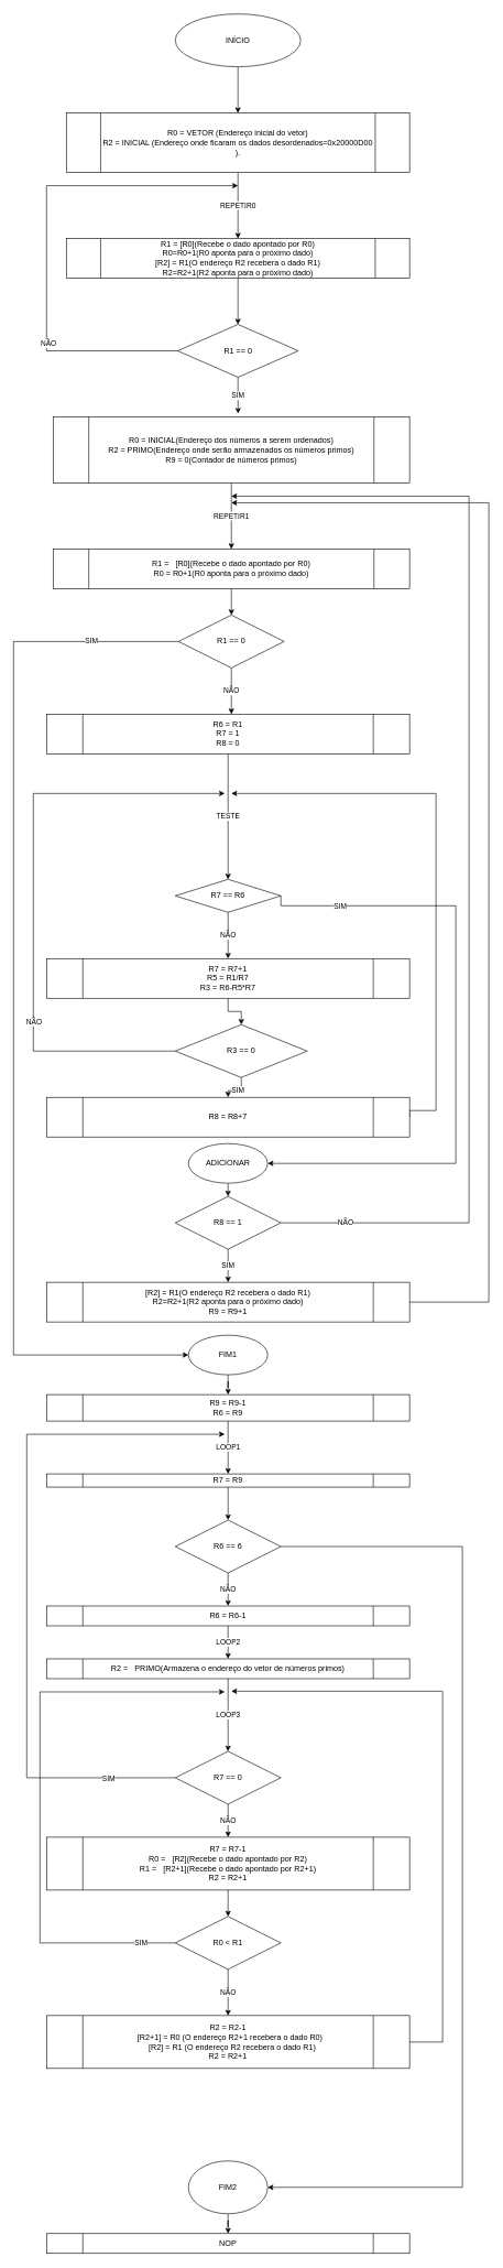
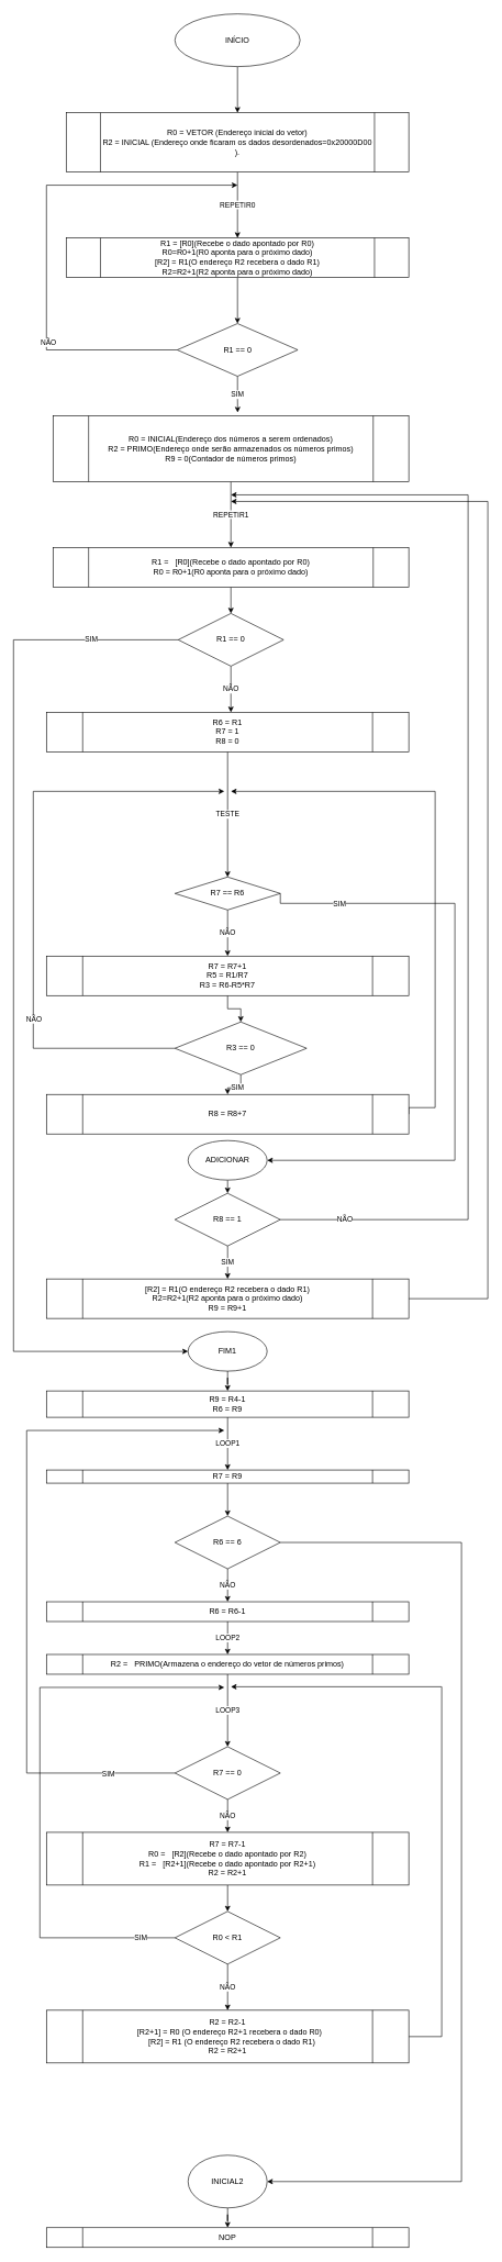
- <mxCell id="45" value="R9 = R9-1&lt;br&gt;R6 = R9" style="shape=process;whiteSpace=wrap;html=1;backgroundOutline=1;" vertex="1" parent="1"><mxGeometry x="70" y="2110" width="550" height="40" as="geometry" /></mxCell>
+ <mxCell id="45" value="R9 = R4-1&lt;br&gt;R6 = R9" style="shape=process;whiteSpace=wrap;html=1;backgroundOutline=1;" vertex="1" parent="1"><mxGeometry x="70" y="2110" width="550" height="40" as="geometry" /></mxCell>
- <mxCell id="68" value="FIM2" style="ellipse;whiteSpace=wrap;html=1;" vertex="1" parent="1"><mxGeometry x="285" y="3270" width="120" height="80" as="geometry" /></mxCell>
+ <mxCell id="68" value="INICIAL2" style="ellipse;whiteSpace=wrap;html=1;" vertex="1" parent="1"><mxGeometry x="285" y="3270" width="120" height="80" as="geometry" /></mxCell>
